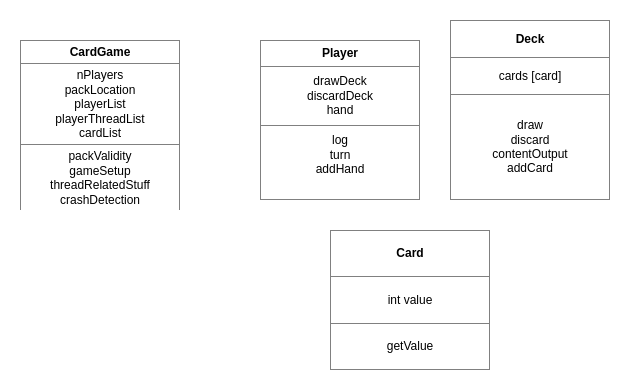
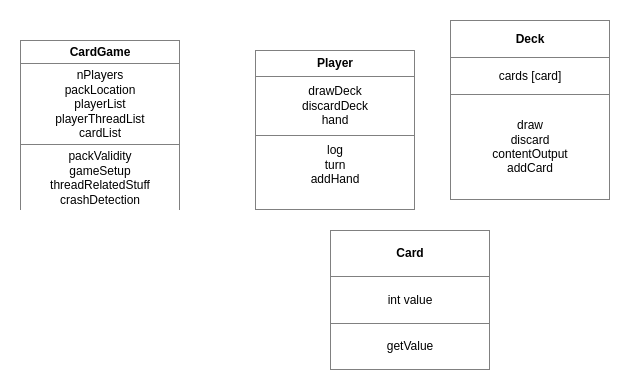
- <mxCell id="3" value="&lt;table border=&quot;1&quot; width=&quot;100%&quot; cellpadding=&quot;4&quot; style=&quot;width: 100% ; height: 100% ; border-collapse: collapse&quot;&gt;&lt;tbody&gt;&lt;tr&gt;&lt;th align=&quot;center&quot;&gt;Player&lt;/th&gt;&lt;/tr&gt;&lt;tr&gt;&lt;td align=&quot;center&quot;&gt;drawDeck&lt;br&gt;discardDeck&lt;br&gt;hand&lt;/td&gt;&lt;/tr&gt;&lt;tr&gt;&lt;td align=&quot;center&quot;&gt;log&lt;br&gt;turn&lt;br&gt;addHand&lt;br&gt;&lt;br&gt;&lt;/td&gt;&lt;/tr&gt;&lt;/tbody&gt;&lt;/table&gt;" style="text;html=1;strokeColor=none;fillColor=none;overflow=fill;" vertex="1" parent="1"><mxGeometry x="260" y="40" width="160" height="160" as="geometry" /></mxCell>
+ <mxCell id="3" value="&lt;table border=&quot;1&quot; width=&quot;100%&quot; cellpadding=&quot;4&quot; style=&quot;width: 100% ; height: 100% ; border-collapse: collapse&quot;&gt;&lt;tbody&gt;&lt;tr&gt;&lt;th align=&quot;center&quot;&gt;Player&lt;/th&gt;&lt;/tr&gt;&lt;tr&gt;&lt;td align=&quot;center&quot;&gt;drawDeck&lt;br&gt;discardDeck&lt;br&gt;hand&lt;/td&gt;&lt;/tr&gt;&lt;tr&gt;&lt;td align=&quot;center&quot;&gt;log&lt;br&gt;turn&lt;br&gt;addHand&lt;br&gt;&lt;br&gt;&lt;/td&gt;&lt;/tr&gt;&lt;/tbody&gt;&lt;/table&gt;" style="text;html=1;strokeColor=none;fillColor=none;overflow=fill;" vertex="1" parent="1"><mxGeometry x="255" y="50" width="160" height="160" as="geometry" /></mxCell>
